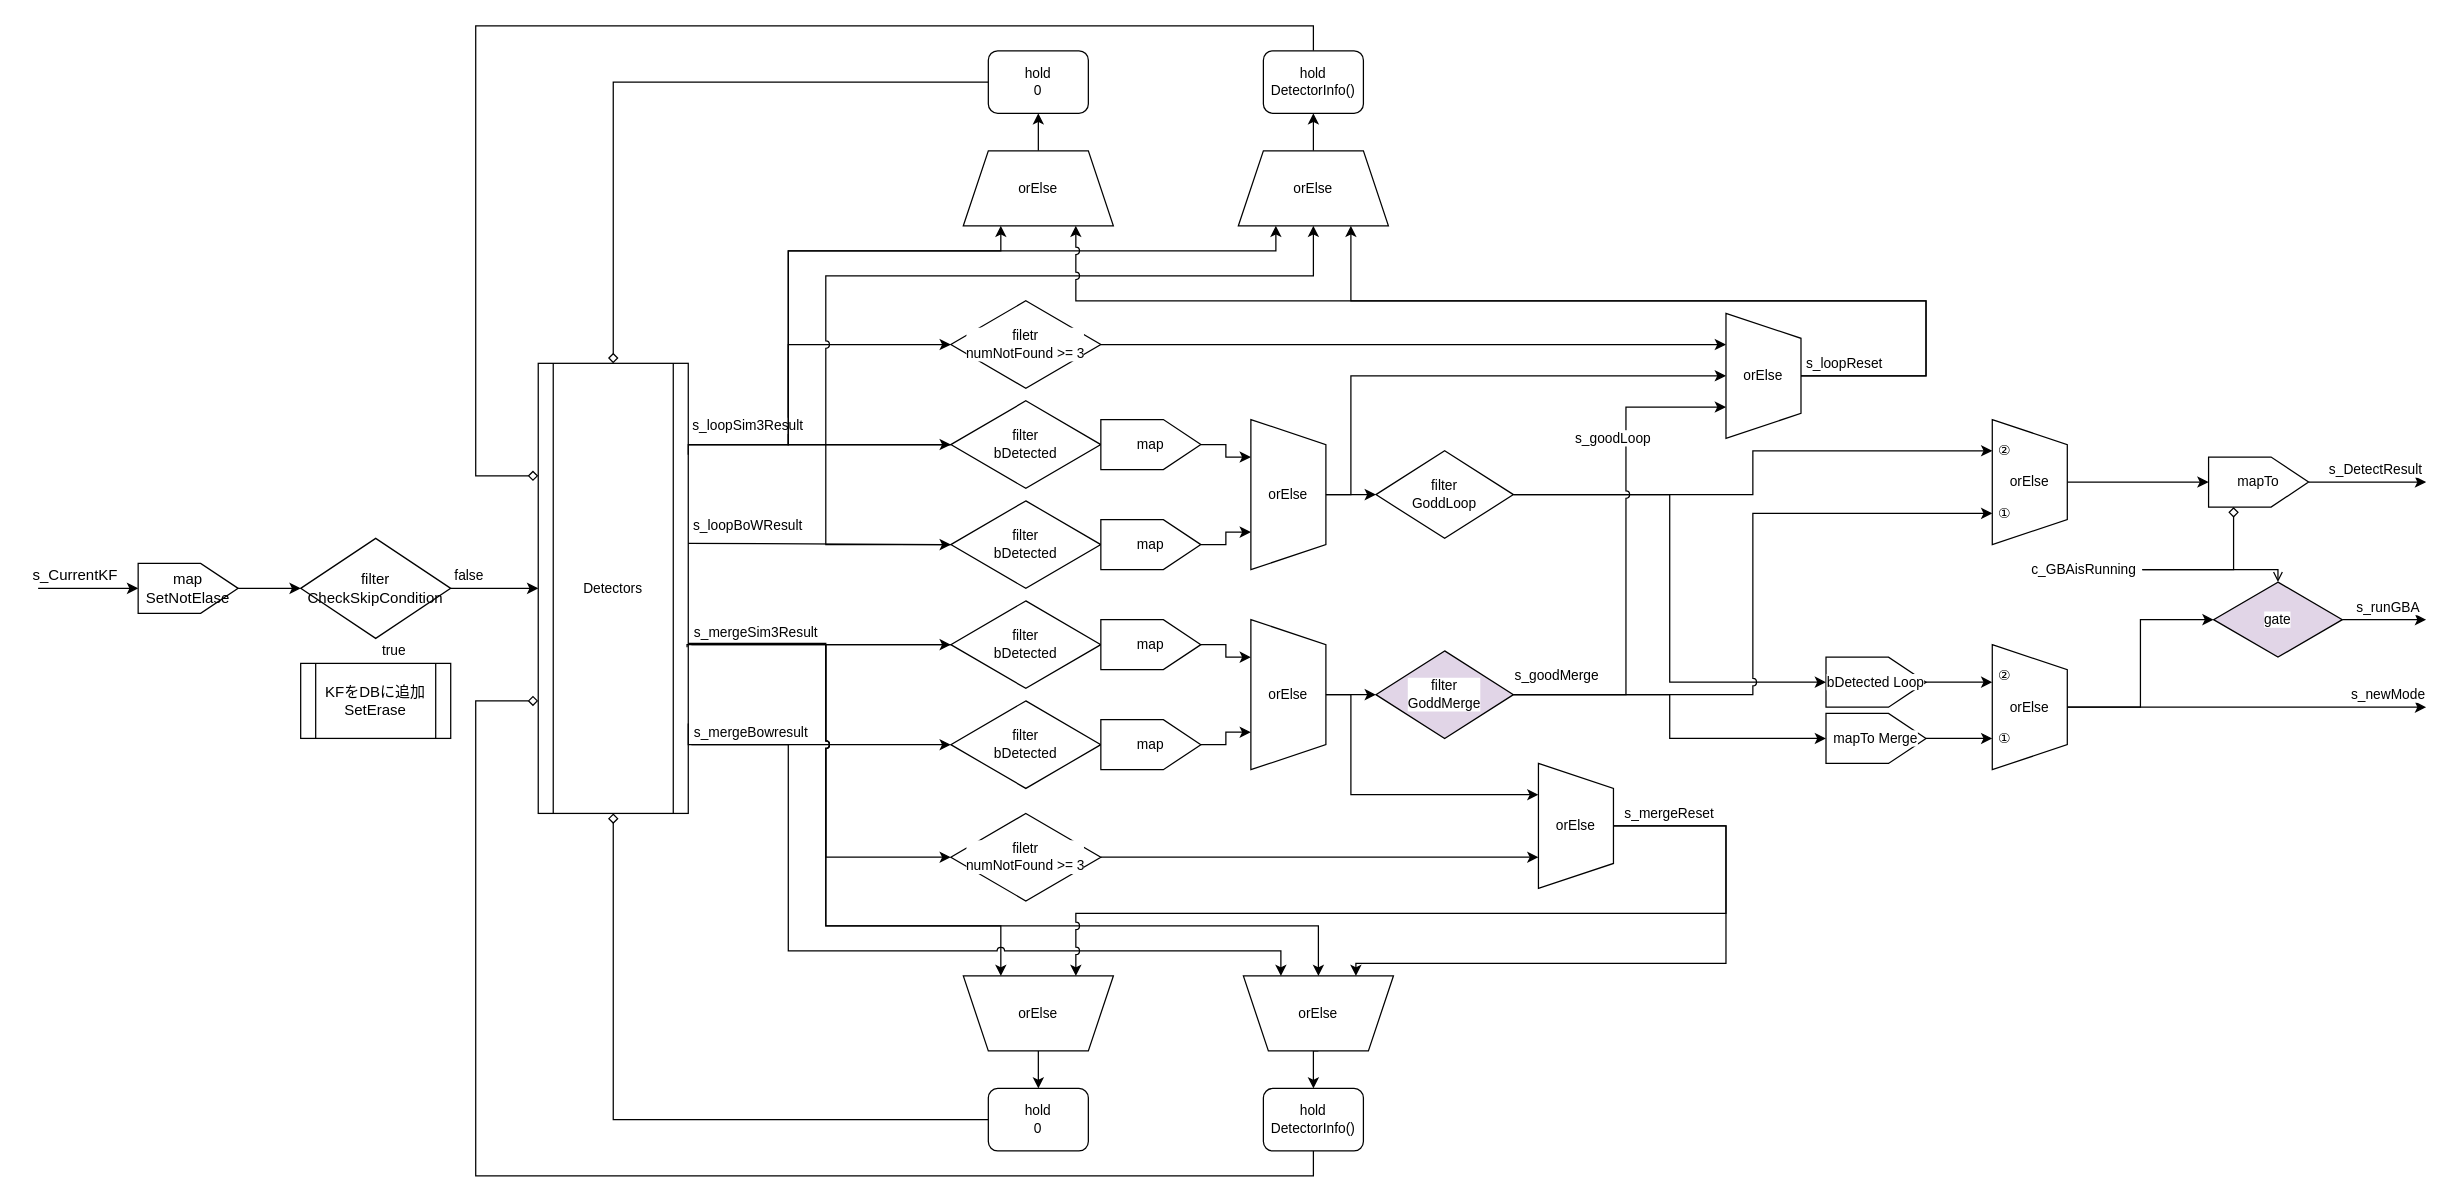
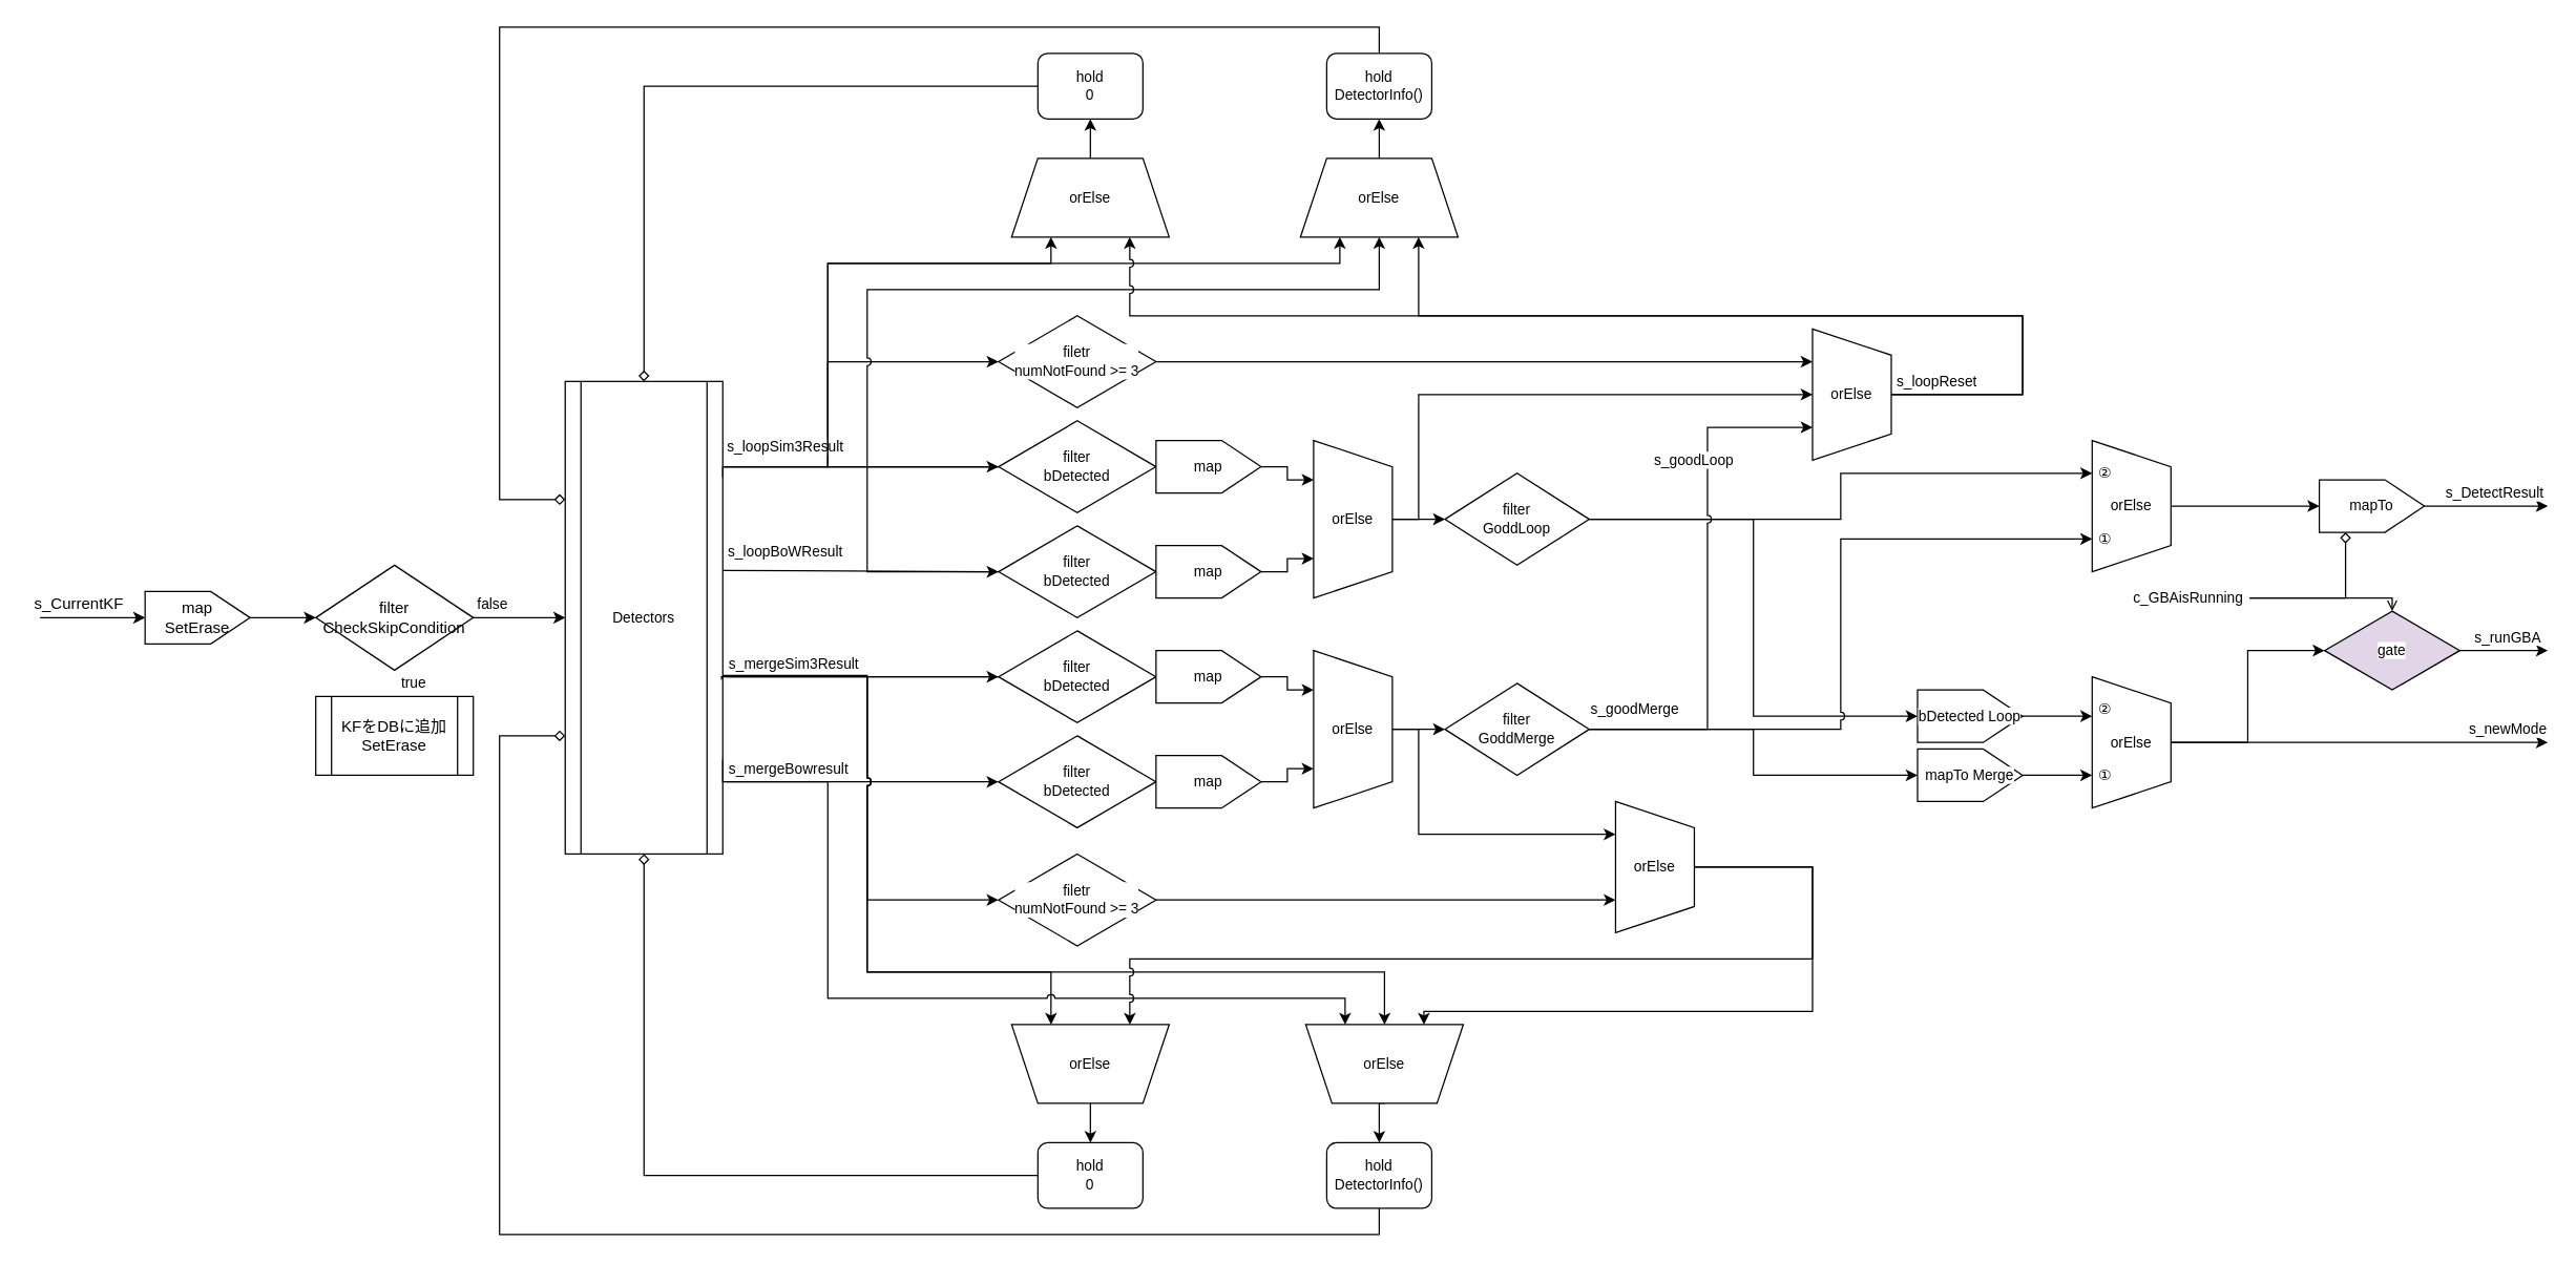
- <mxCell id="7" value="map&lt;div&gt;SetNotElase&lt;/div&gt;" style="shape=offPageConnector;whiteSpace=wrap;html=1;direction=north;" parent="1" vertex="1"><mxGeometry x="110" y="450" width="80" height="40" as="geometry" /></mxCell>
+ <mxCell id="7" value="map&lt;div&gt;SetErase&lt;/div&gt;" style="shape=offPageConnector;whiteSpace=wrap;html=1;direction=north;" parent="1" vertex="1"><mxGeometry x="110" y="450" width="80" height="40" as="geometry" /></mxCell>
- <mxCell id="51" value="filter&lt;div&gt;GoddMerge&lt;/div&gt;" style="rhombus;whiteSpace=wrap;html=1;fontFamily=Helvetica;fontSize=11;fontColor=default;labelBackgroundColor=default;fillColor=#e1d5e7;" parent="1" vertex="1"><mxGeometry x="1100" y="520" width="110" height="70" as="geometry" /></mxCell>
+ <mxCell id="51" value="filter&lt;div&gt;GoddMerge&lt;/div&gt;" style="rhombus;whiteSpace=wrap;html=1;fontFamily=Helvetica;fontSize=11;fontColor=default;labelBackgroundColor=default;" parent="1" vertex="1"><mxGeometry x="1100" y="520" width="110" height="70" as="geometry" /></mxCell>
- <mxCell id="89" value="s_mergeReset" style="text;html=1;align=center;verticalAlign=middle;whiteSpace=wrap;rounded=0;fontFamily=Helvetica;fontSize=11;fontColor=default;labelBackgroundColor=default;" parent="1" vertex="1"><mxGeometry x="1295" y="640" width="80" height="20" as="geometry" /></mxCell>
